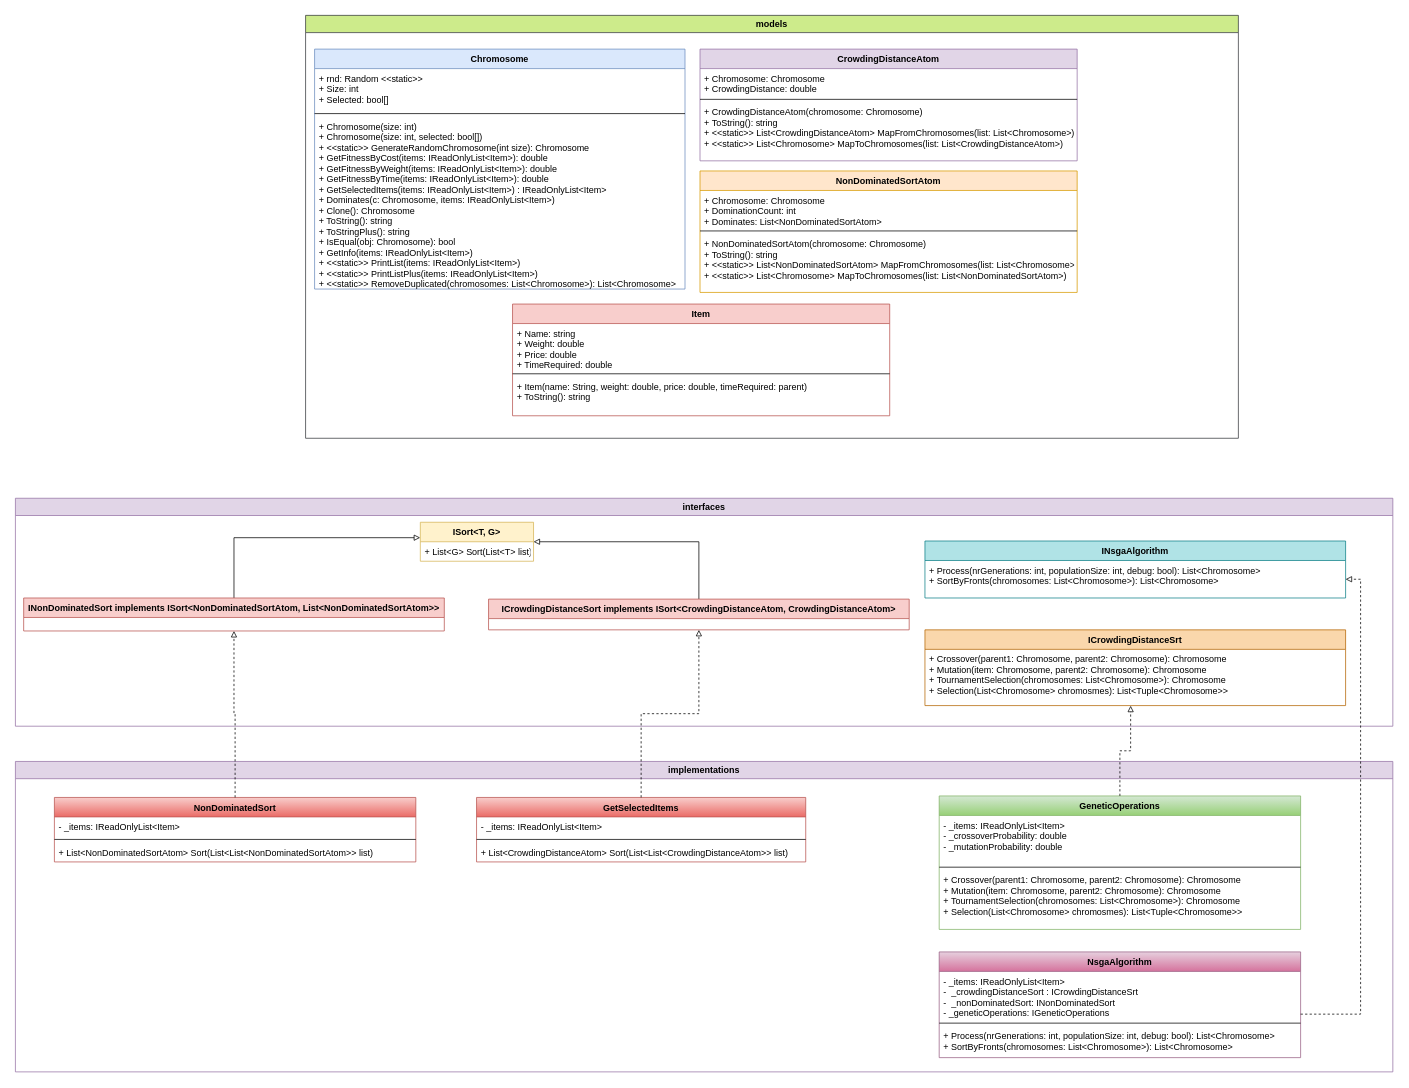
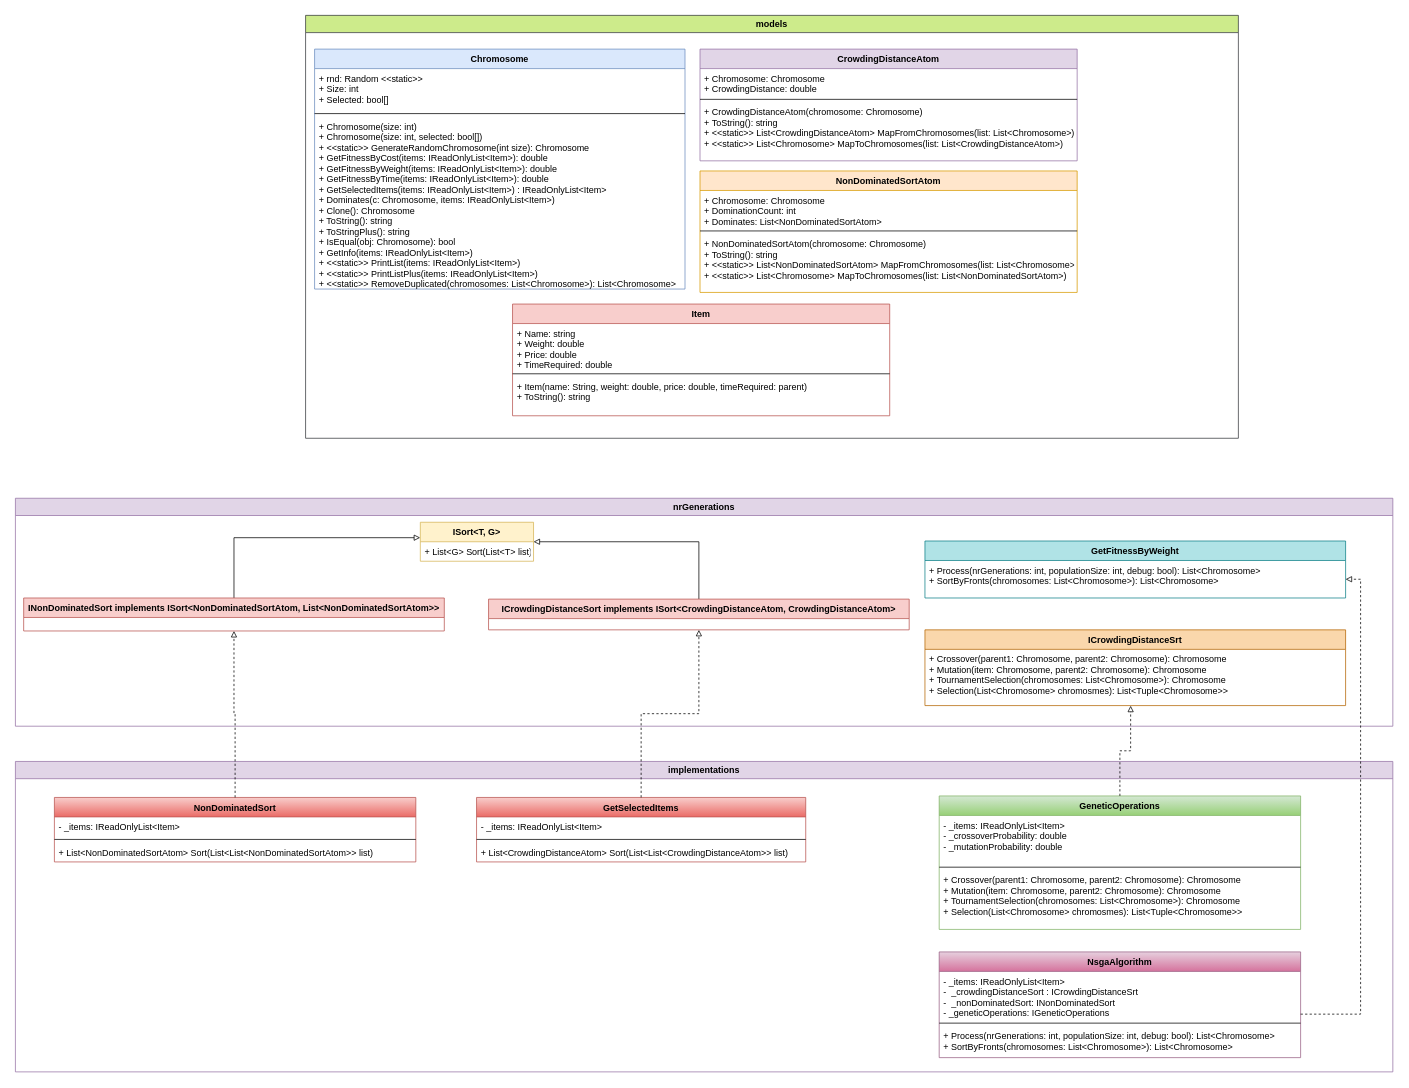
- <mxCell id="19" value="interfaces" style="swimlane;strokeColor=#9673a6;fillColor=#e1d5e7;startSize=23;" parent="1" vertex="1"><mxGeometry x="20" y="664" width="1837" height="304" as="geometry" /></mxCell>
+ <mxCell id="19" value="nrGenerations" style="swimlane;strokeColor=#9673a6;fillColor=#e1d5e7;startSize=23;" parent="1" vertex="1"><mxGeometry x="20" y="664" width="1837" height="304" as="geometry" /></mxCell>
- <mxCell id="24" value="INsgaAlgorithm" style="swimlane;fontStyle=1;childLayout=stackLayout;horizontal=1;startSize=26;fillColor=#b0e3e6;horizontalStack=0;resizeParent=1;resizeParentMax=0;resizeLast=0;collapsible=1;marginBottom=0;strokeColor=#0e8088;" vertex="1" parent="19"><mxGeometry x="1213" y="57" width="561" height="76" as="geometry" /></mxCell>
+ <mxCell id="24" value="GetFitnessByWeight" style="swimlane;fontStyle=1;childLayout=stackLayout;horizontal=1;startSize=26;fillColor=#b0e3e6;horizontalStack=0;resizeParent=1;resizeParentMax=0;resizeLast=0;collapsible=1;marginBottom=0;strokeColor=#0e8088;" vertex="1" parent="19"><mxGeometry x="1213" y="57" width="561" height="76" as="geometry" /></mxCell>
